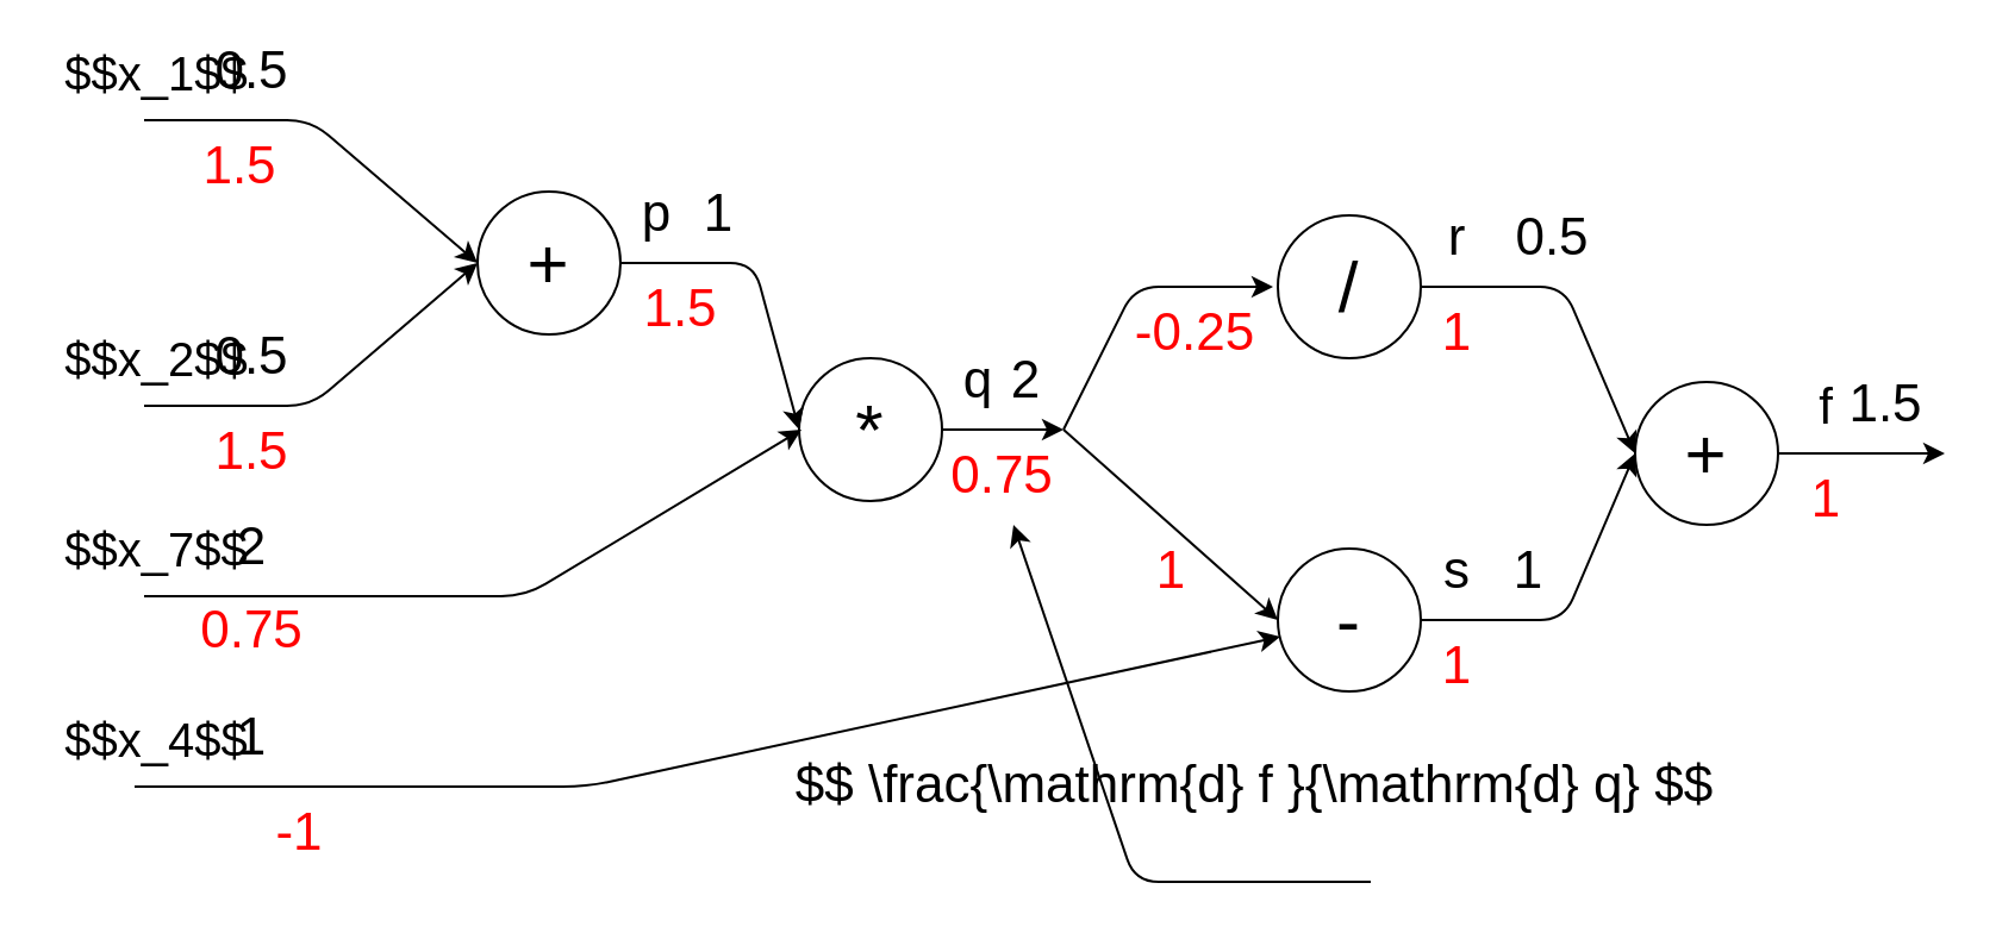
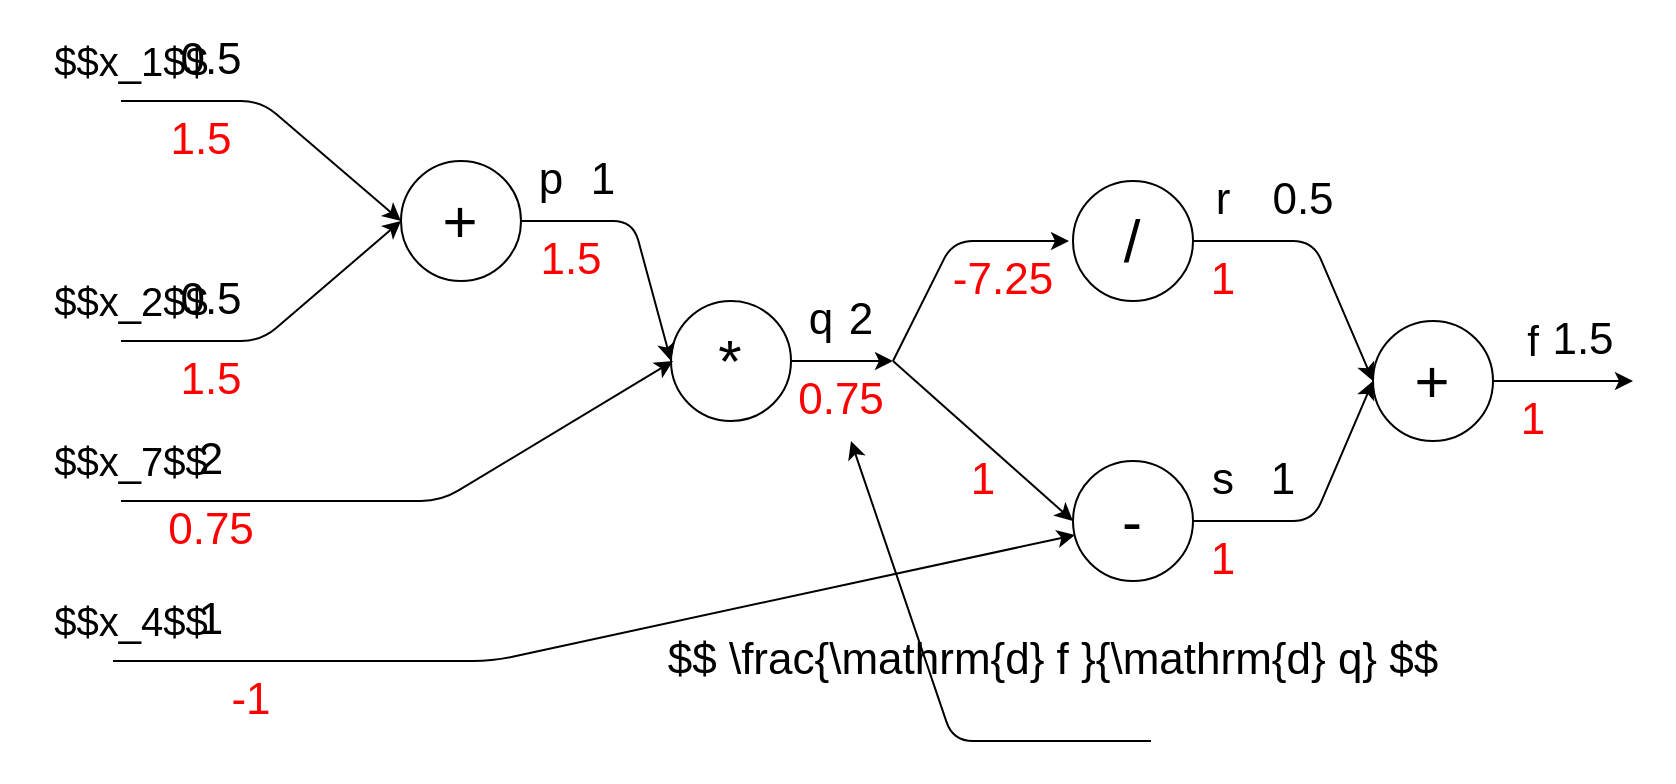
- <mxCell id="39" value="&lt;font style=&quot;font-size: 22px&quot; color=&quot;#ff0000&quot;&gt;-0.25&lt;/font&gt;" style="text;html=1;align=center;verticalAlign=middle;resizable=0;points=[];autosize=1;" parent="1" vertex="1"><mxGeometry x="466" y="130" width="70" height="20" as="geometry" /></mxCell>
+ <mxCell id="39" value="&lt;font style=&quot;font-size: 22px&quot; color=&quot;#ff0000&quot;&gt;-7.25&lt;/font&gt;" style="text;html=1;align=center;verticalAlign=middle;resizable=0;points=[];autosize=1;" parent="1" vertex="1"><mxGeometry x="466" y="130" width="70" height="20" as="geometry" /></mxCell>
